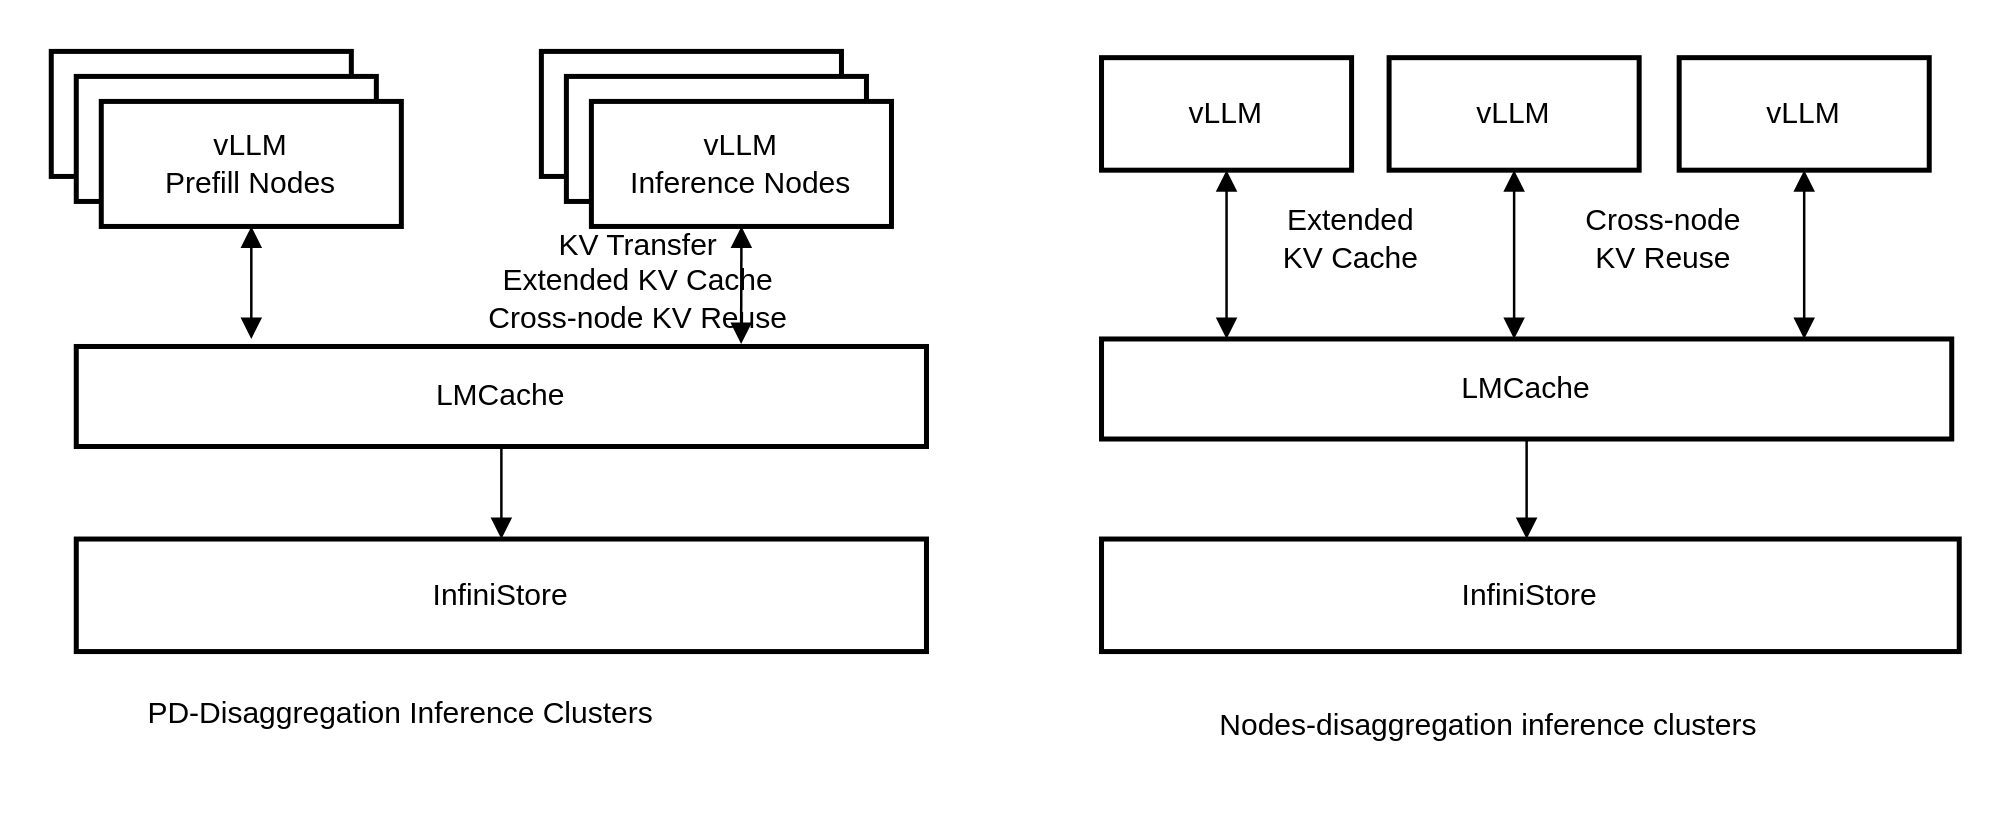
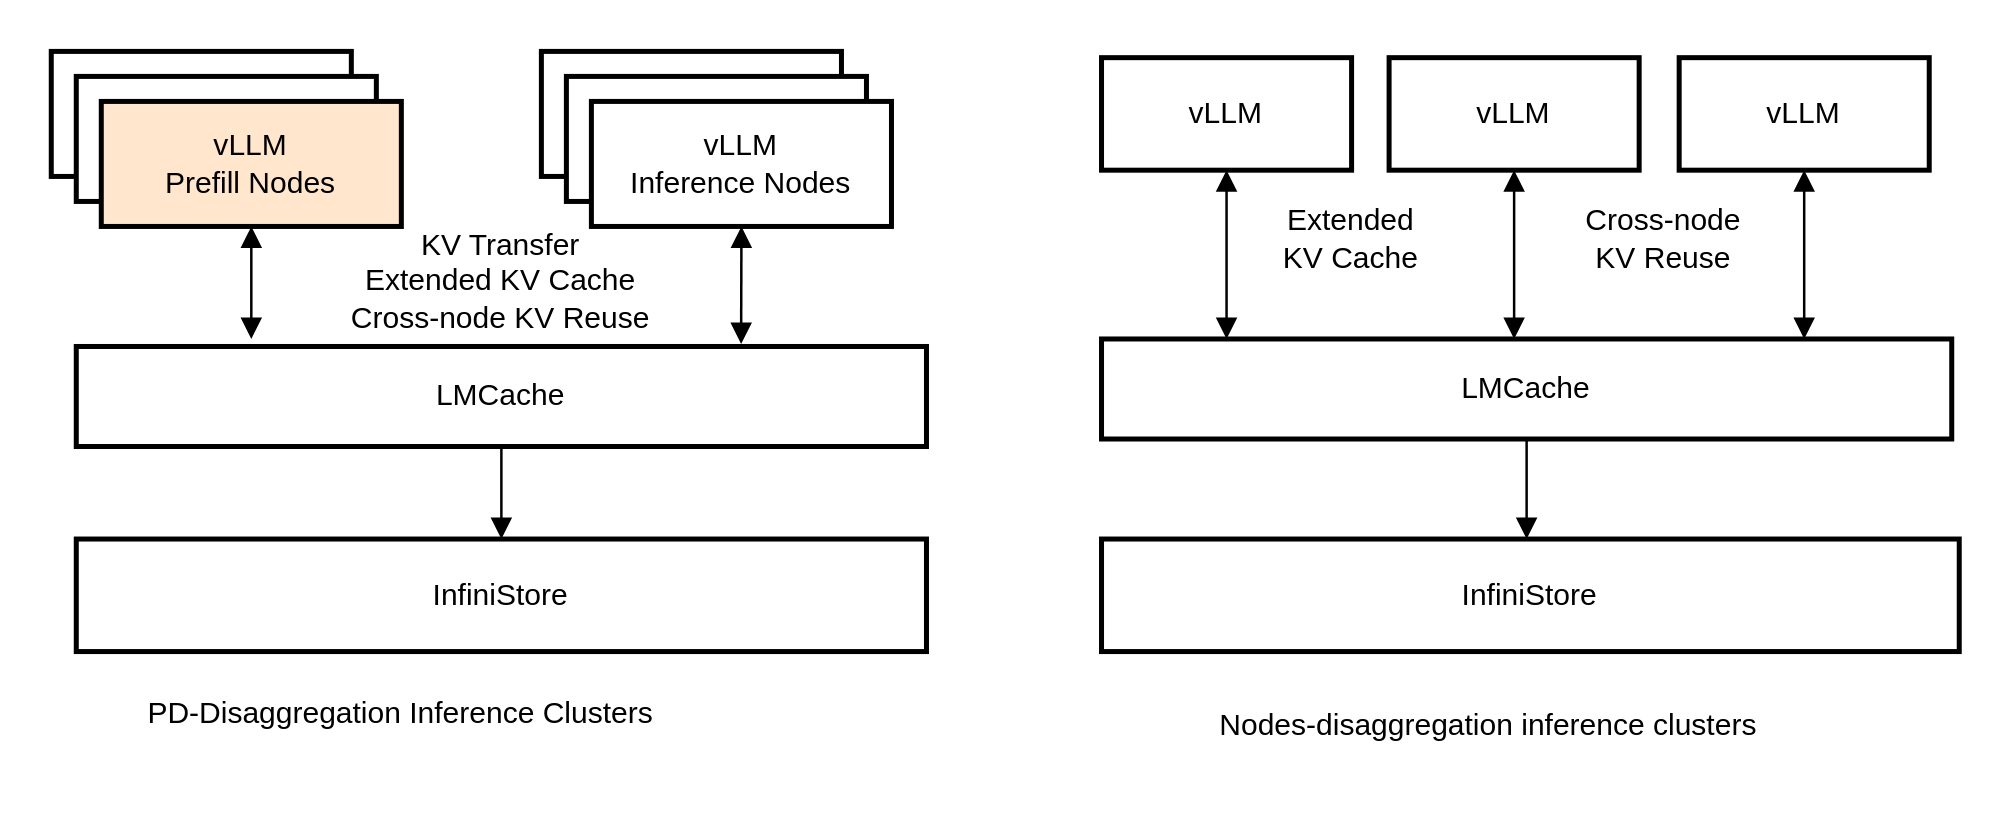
- <mxCell id="6" value="vLLM&#10;Prefill Nodes" style="whiteSpace=wrap;strokeWidth=2;" vertex="1" parent="1"><mxGeometry x="40" y="40" width="120" height="50" as="geometry" /></mxCell>
+ <mxCell id="6" value="vLLM&#10;Prefill Nodes" style="whiteSpace=wrap;strokeWidth=2;fillColor=#ffe6cc;" vertex="1" parent="1"><mxGeometry x="40" y="40" width="120" height="50" as="geometry" /></mxCell>
- <mxCell id="24" value="KV Transfer&lt;div&gt;Extended KV Cache&lt;/div&gt;&lt;div&gt;Cross-node KV Reuse&lt;/div&gt;" style="text;html=1;align=center;verticalAlign=middle;whiteSpace=wrap;rounded=0;" vertex="1" parent="1"><mxGeometry x="180" y="97" width="150" height="30" as="geometry" /></mxCell>
+ <mxCell id="24" value="KV Transfer&lt;div&gt;Extended KV Cache&lt;/div&gt;&lt;div&gt;Cross-node KV Reuse&lt;/div&gt;" style="text;html=1;align=center;verticalAlign=middle;whiteSpace=wrap;rounded=0;" vertex="1" parent="1"><mxGeometry x="125" y="97" width="150" height="30" as="geometry" /></mxCell>
